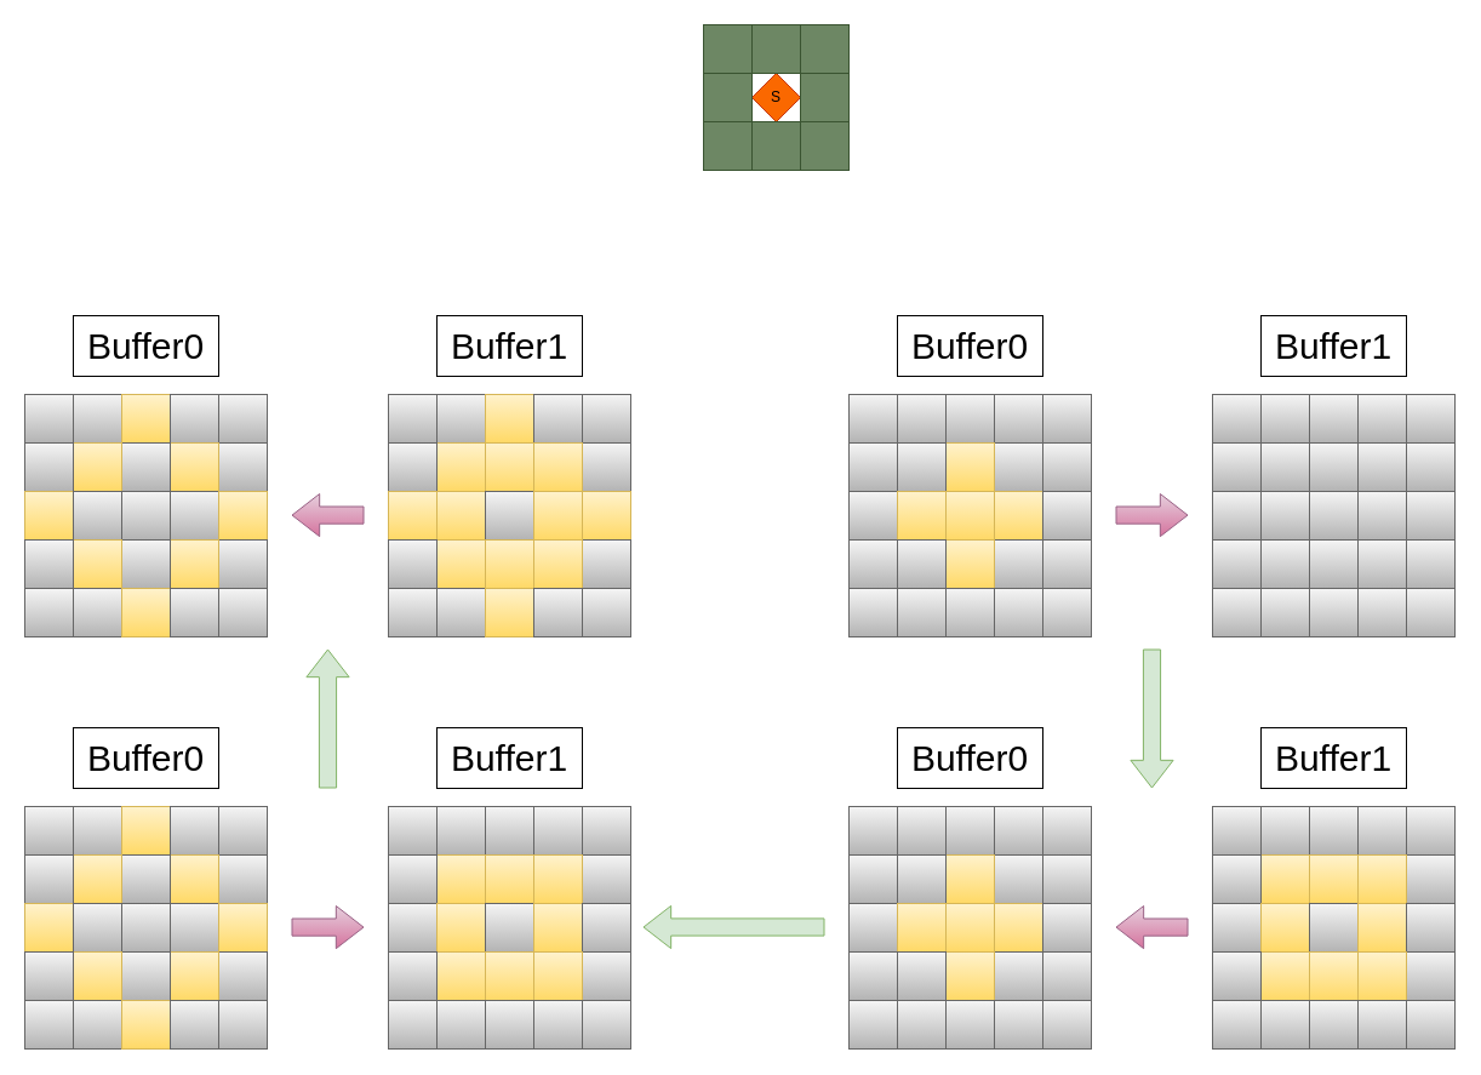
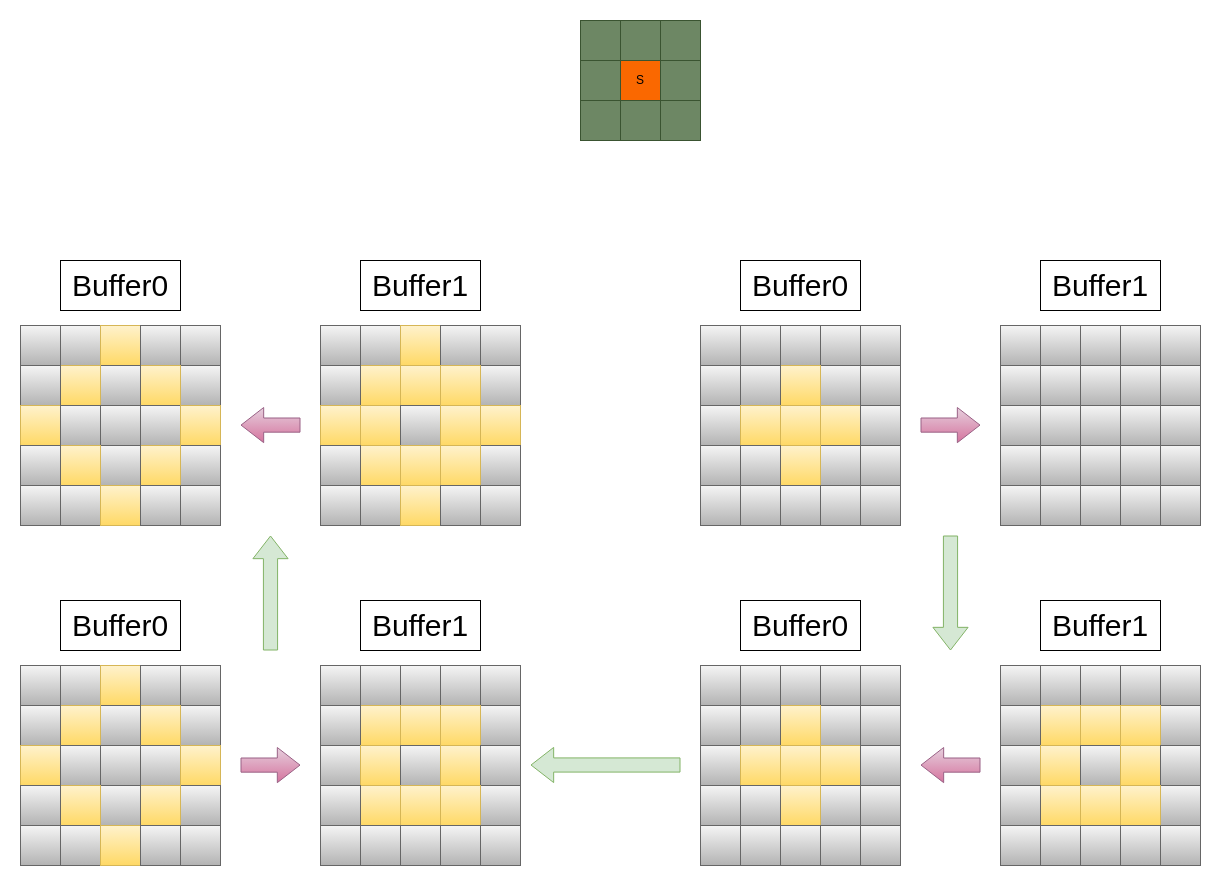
- <mxCell id="2" value="S" style="rhombus;whiteSpace=wrap;html=1;aspect=fixed;fillColor=#fa6800;strokeColor=#C73500;fontColor=#000000;" vertex="1" parent="1"><mxGeometry x="620" y="60" width="40" height="40" as="geometry" /></mxCell>
+ <mxCell id="2" value="S" style="whiteSpace=wrap;html=1;aspect=fixed;fillColor=#fa6800;strokeColor=#C73500;fontColor=#000000;" vertex="1" parent="1"><mxGeometry x="620" y="60" width="40" height="40" as="geometry" /></mxCell>
